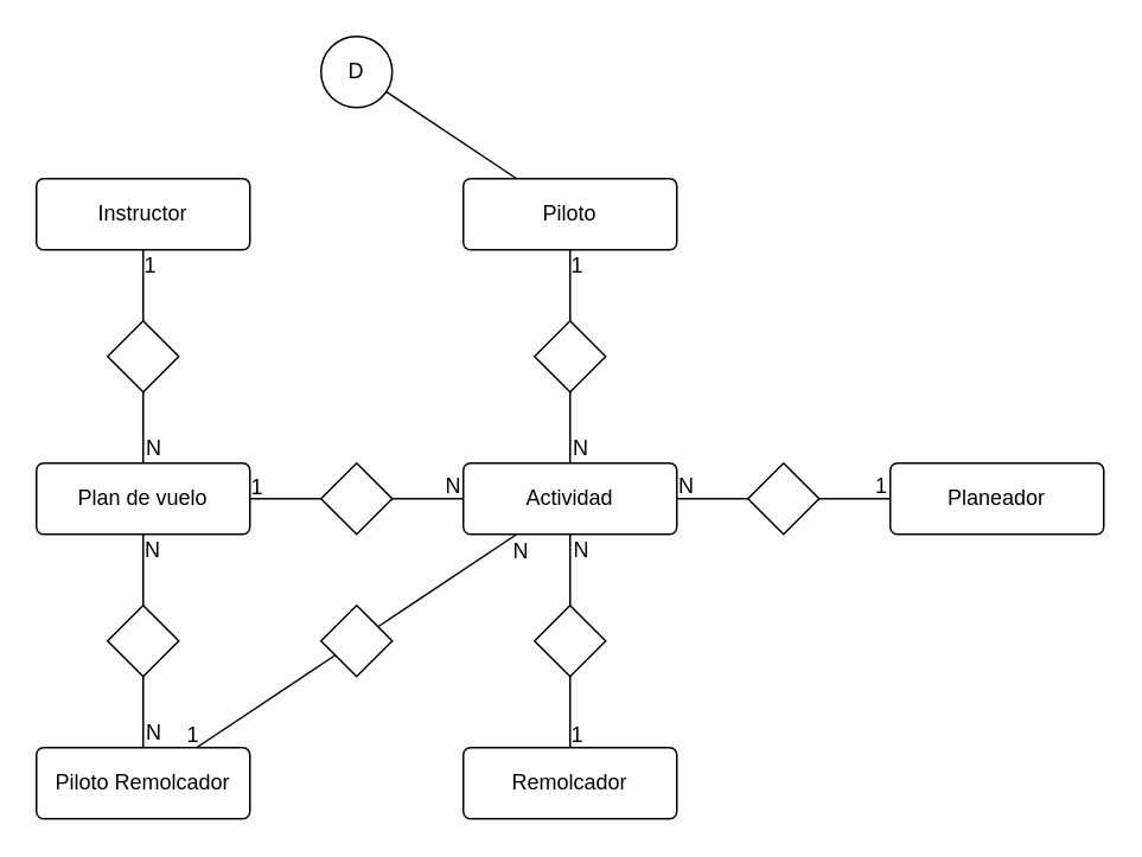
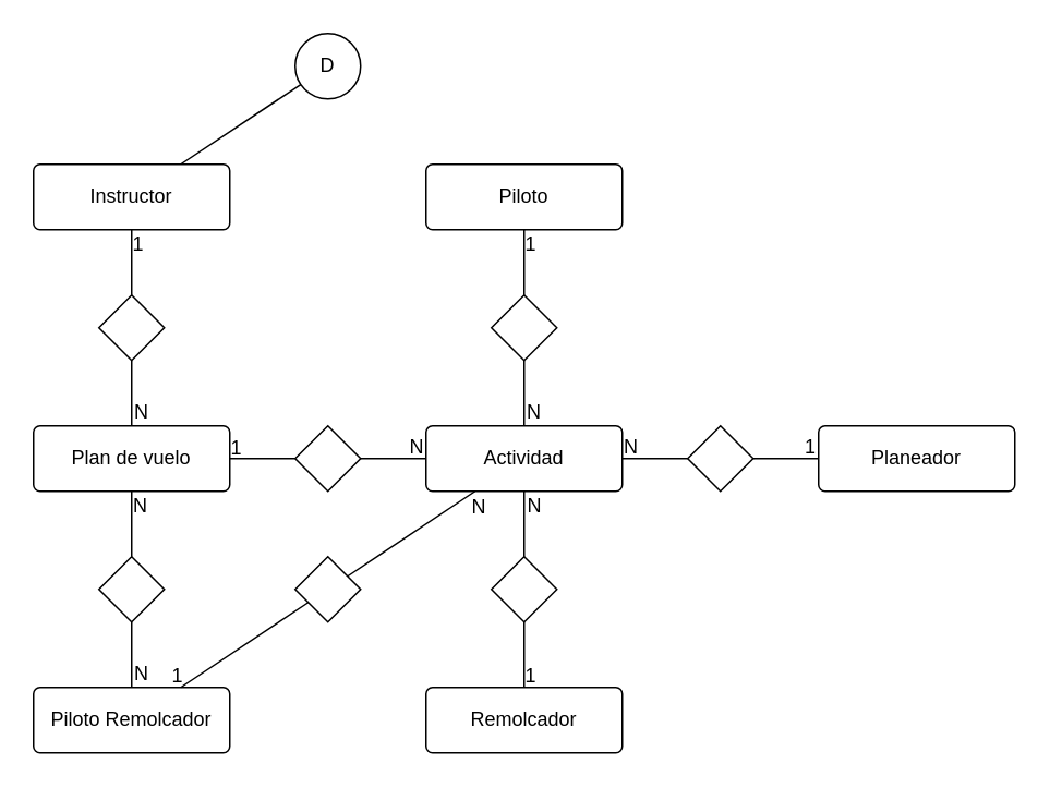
+ <mxCell id="12" style="edgeStyle=none;html=1;endArrow=none;endFill=0;" parent="1" source="13" target="30" edge="1"><mxGeometry relative="1" as="geometry" /></mxCell>
- <mxCell id="8" style="edgeStyle=none;html=1;endArrow=none;endFill=0;" parent="1" source="9" target="13" edge="1"><mxGeometry relative="1" as="geometry" /></mxCell>
